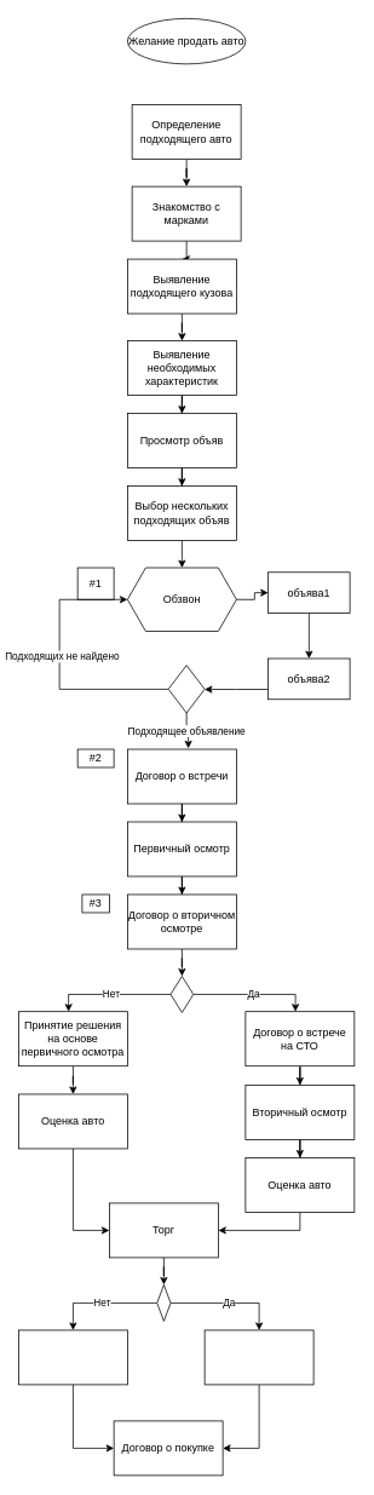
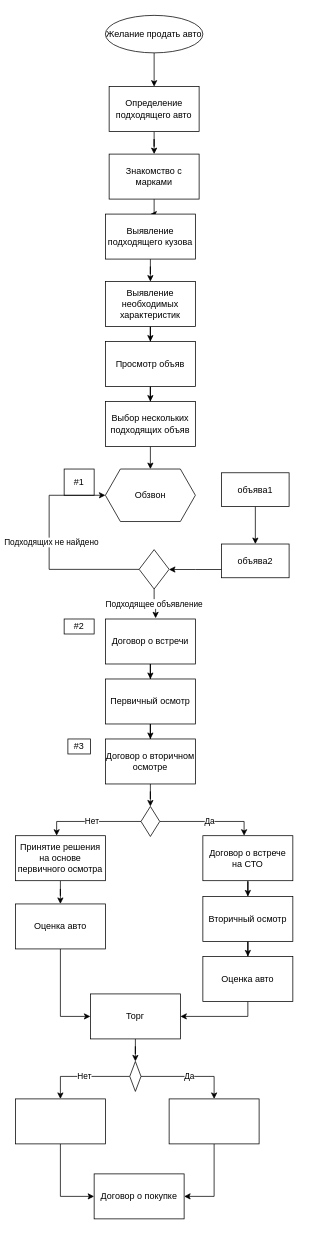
+ <mxCell id="2" value="" style="edgeStyle=orthogonalEdgeStyle;rounded=0;orthogonalLoop=1;jettySize=auto;html=1;" edge="1" parent="1" source="3" target="5"><mxGeometry relative="1" as="geometry" /></mxCell>
- <mxCell id="25" value="" style="edgeStyle=orthogonalEdgeStyle;rounded=0;orthogonalLoop=1;jettySize=auto;html=1;" edge="1" parent="1" source="26" target="28"><mxGeometry relative="1" as="geometry" /></mxCell>
